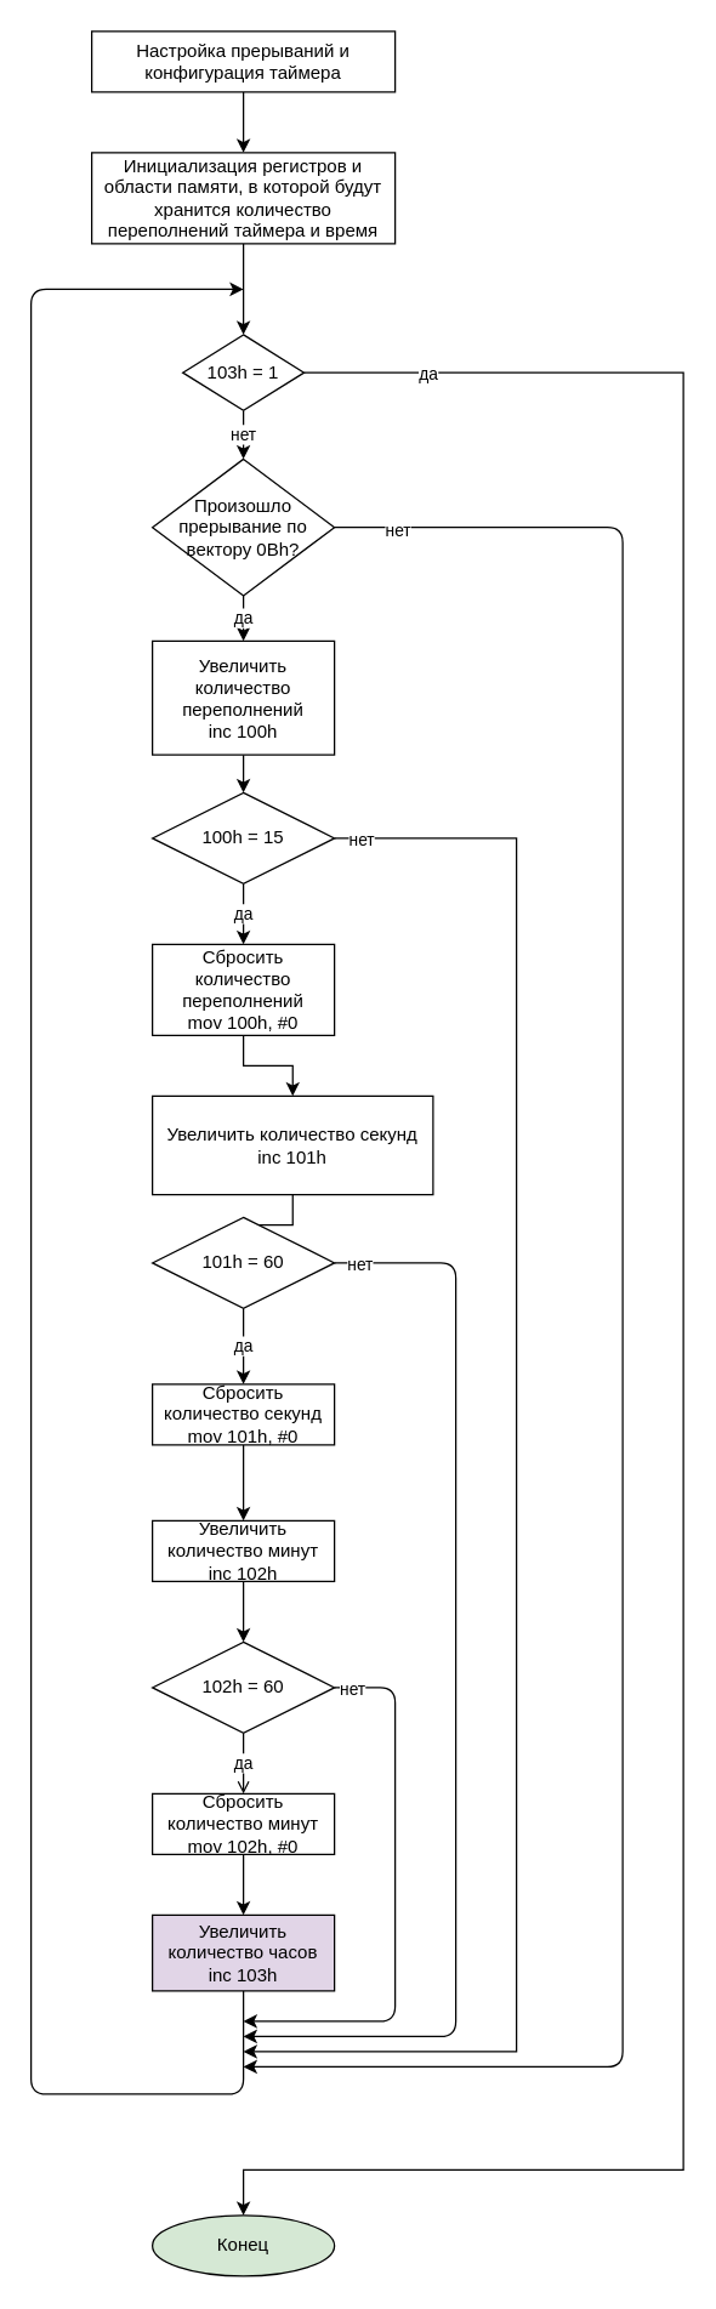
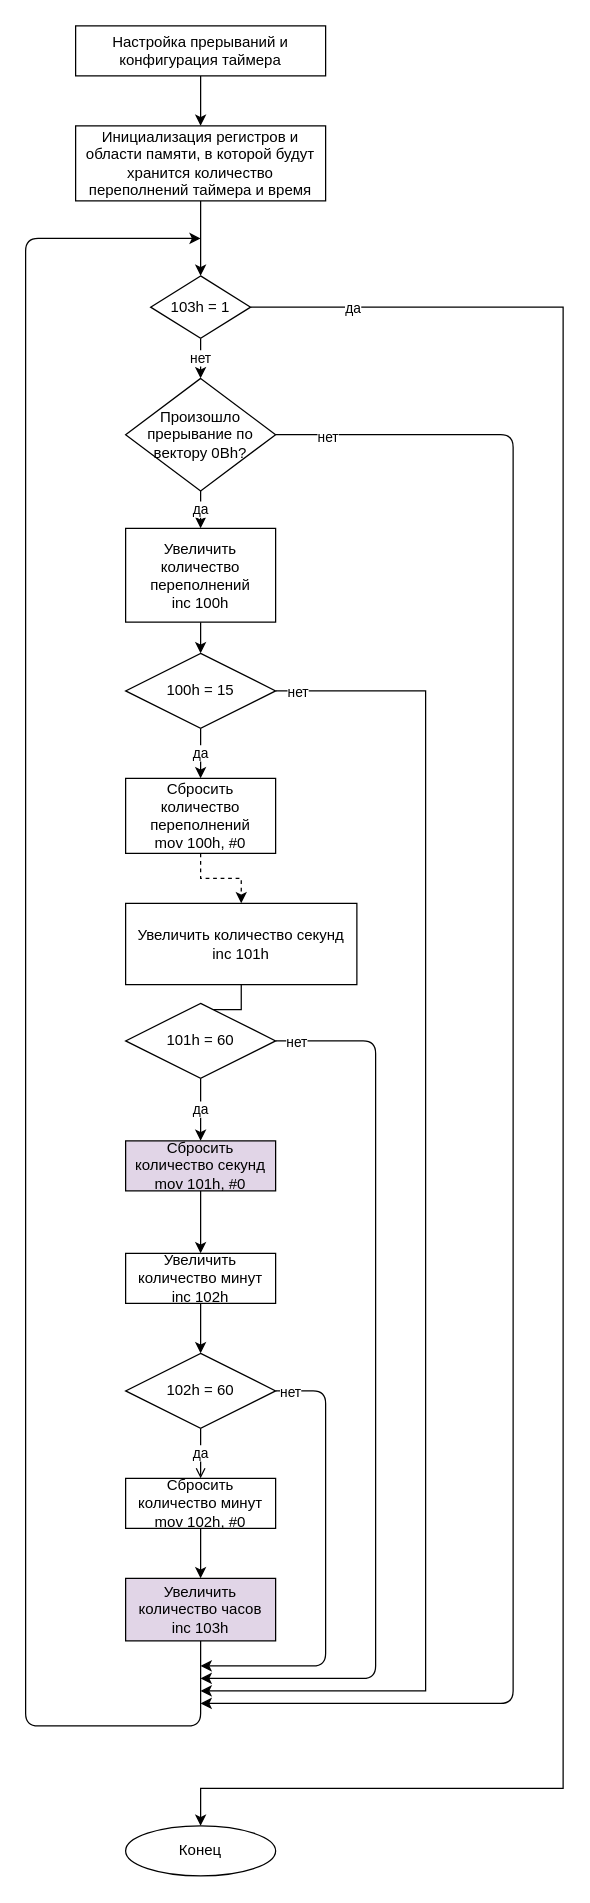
- <mxCell id="27" value="" style="edgeStyle=orthogonalEdgeStyle;rounded=0;orthogonalLoop=1;jettySize=auto;html=1;" edge="1" parent="1" source="28" target="9"><mxGeometry relative="1" as="geometry"><mxPoint x="160" y="762" as="targetPoint" /></mxGeometry></mxCell>
+ <mxCell id="27" value="" style="edgeStyle=orthogonalEdgeStyle;rounded=0;orthogonalLoop=1;jettySize=auto;html=1;dashed=1;" edge="1" parent="1" source="28" target="9"><mxGeometry relative="1" as="geometry"><mxPoint x="160" y="762" as="targetPoint" /></mxGeometry></mxCell>
- <mxCell id="18" value="Сбросить количество секунд&lt;br&gt;mov 101h, #0" style="rounded=0;whiteSpace=wrap;html=1;" vertex="1" parent="1"><mxGeometry x="100" y="912" width="120" height="40" as="geometry" /></mxCell>
+ <mxCell id="18" value="Сбросить количество секунд&lt;br&gt;mov 101h, #0" style="rounded=0;whiteSpace=wrap;html=1;fillColor=#e1d5e7;" vertex="1" parent="1"><mxGeometry x="100" y="912" width="120" height="40" as="geometry" /></mxCell>
- <mxCell id="40" value="Конец" style="ellipse;whiteSpace=wrap;html=1;fillColor=#d5e8d4;" vertex="1" parent="1"><mxGeometry x="100" y="1460" width="120" height="40" as="geometry" /></mxCell>
+ <mxCell id="40" value="Конец" style="ellipse;whiteSpace=wrap;html=1;" vertex="1" parent="1"><mxGeometry x="100" y="1460" width="120" height="40" as="geometry" /></mxCell>
